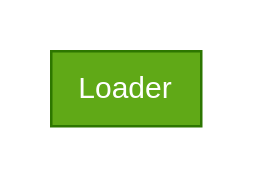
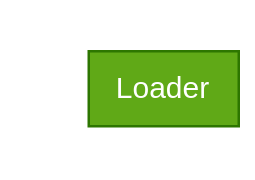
- <mxCell id="2" value="Loader" style="text;html=1;strokeColor=#2D7600;fillColor=#60a917;align=center;verticalAlign=middle;whiteSpace=wrap;rounded=0;fontColor=#ffffff;" vertex="1" parent="1"><mxGeometry x="20" y="20" width="60" height="30" as="geometry" /></mxCell>
+ <mxCell id="2" value="Loader" style="text;html=1;strokeColor=#2D7600;fillColor=#60a917;align=center;verticalAlign=middle;whiteSpace=wrap;rounded=0;fontColor=#ffffff;" vertex="1" parent="1"><mxGeometry x="35" y="20" width="60" height="30" as="geometry" /></mxCell>
